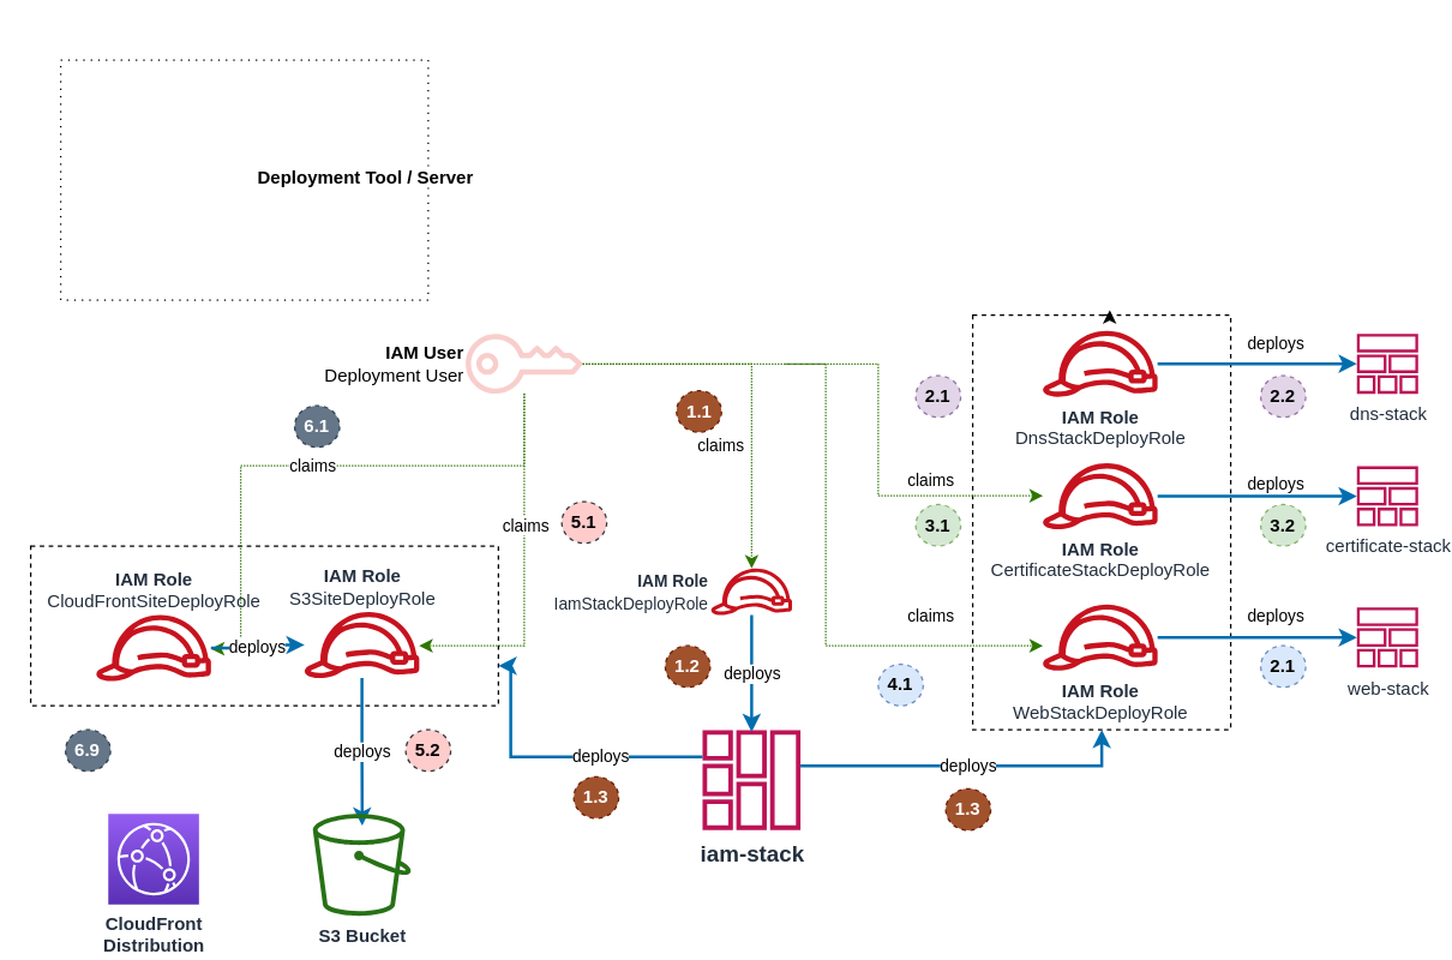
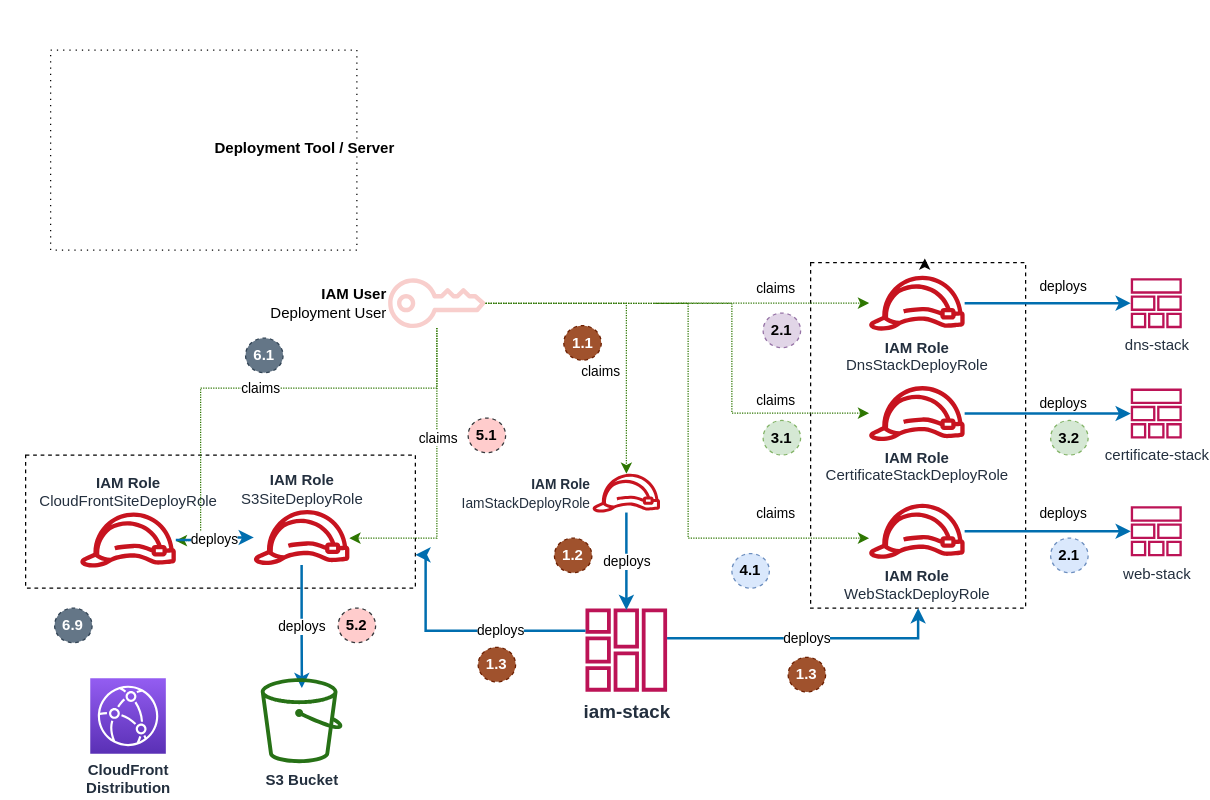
+ <mxCell id="26" value="claims" style="edgeStyle=orthogonalEdgeStyle;rounded=0;orthogonalLoop=1;jettySize=auto;html=1;fillColor=#60a917;strokeColor=#2D7600;dashed=1;dashPattern=1 1;" edge="1" parent="1" source="14" target="27"><mxGeometry x="0.515" y="12" relative="1" as="geometry"><mxPoint x="523" y="242.1" as="sourcePoint" /><mxPoint x="494.069" y="181.04" as="targetPoint" /><mxPoint as="offset" /></mxGeometry></mxCell>
- <mxCell id="48" value="2.2" style="ellipse;whiteSpace=wrap;html=1;dashed=1;labelBackgroundColor=none;strokeColor=#9673a6;fillColor=#e1d5e7;fontStyle=1" vertex="1" parent="1"><mxGeometry x="840" y="250" width="30" height="27.64" as="geometry" /></mxCell>
